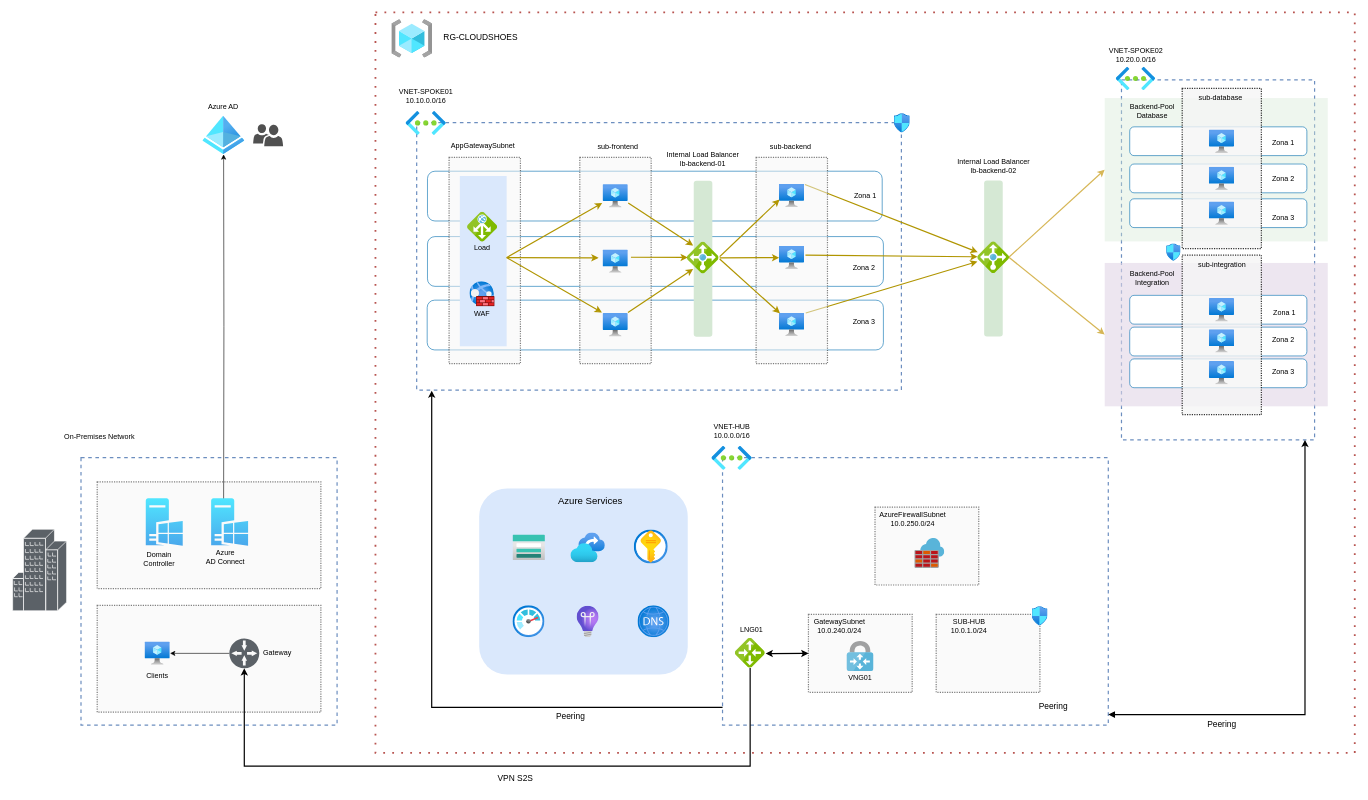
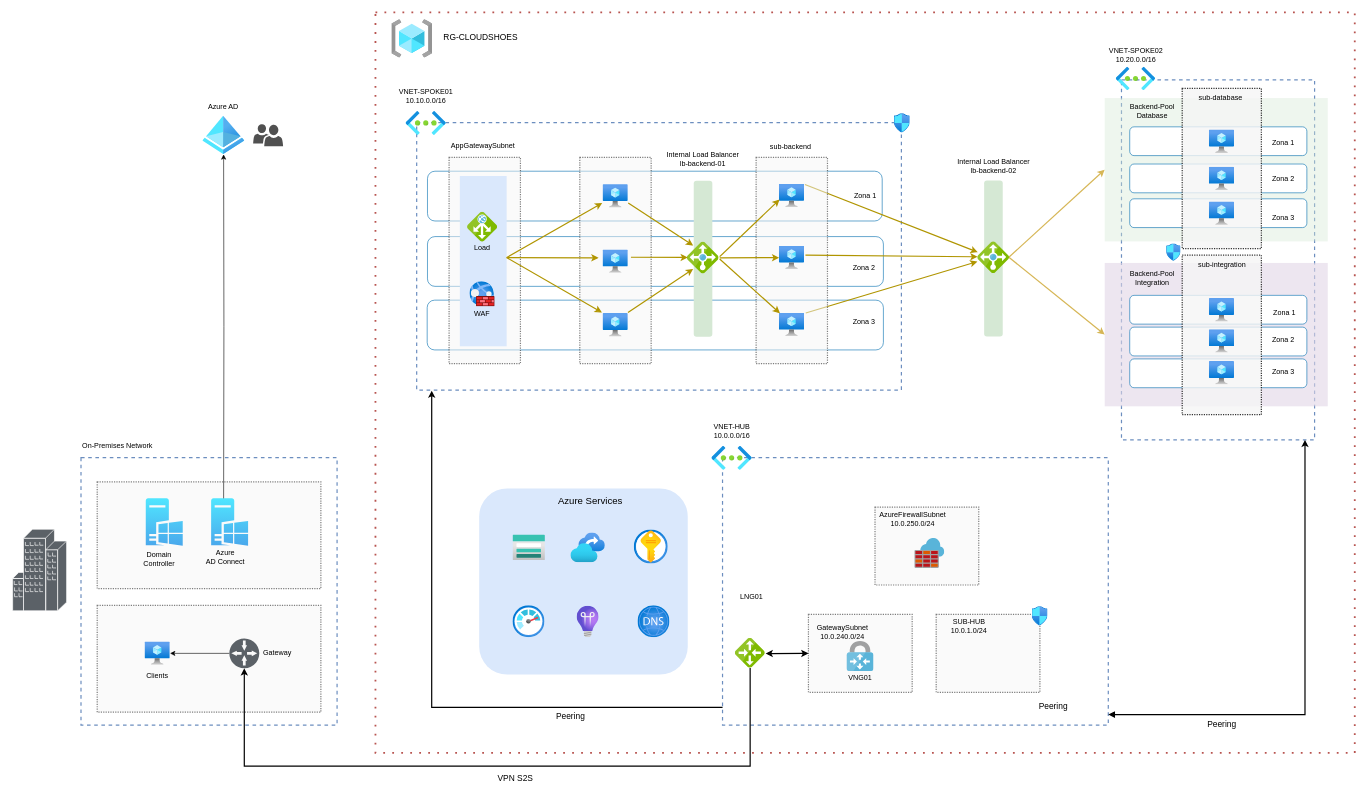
- <mxCell id="75" value="sub-frontend" style="text;html=1;strokeColor=none;fillColor=none;align=center;verticalAlign=middle;whiteSpace=wrap;rounded=0;" parent="1" vertex="1"><mxGeometry x="974.25" y="232.5" width="110.5" height="23" as="geometry" /></mxCell>
- <mxCell id="34" value="On-Premises Network" style="text;html=1;strokeColor=none;fillColor=none;align=center;verticalAlign=middle;whiteSpace=wrap;rounded=0;" parent="1" vertex="1"><mxGeometry x="104" y="713" width="122" height="30" as="geometry" /></mxCell>
+ <mxCell id="34" value="On-Premises Network" style="text;html=1;strokeColor=none;fillColor=none;align=center;verticalAlign=middle;whiteSpace=wrap;rounded=0;" parent="1" vertex="1"><mxGeometry x="134" y="728" width="122" height="30" as="geometry" /></mxCell>
- <mxCell id="121" value="GatewaySubnet&lt;br&gt;10.0.240.0/24" style="text;html=1;strokeColor=none;fillColor=none;align=center;verticalAlign=middle;whiteSpace=wrap;rounded=0;" parent="117" vertex="1"><mxGeometry x="6.75" y="9" width="89.5" height="19" as="geometry" /></mxCell>
+ <mxCell id="121" value="GatewaySubnet&lt;br&gt;10.0.240.0/24" style="text;html=1;strokeColor=none;fillColor=none;align=center;verticalAlign=middle;whiteSpace=wrap;rounded=0;" parent="117" vertex="1"><mxGeometry x="11.75" y="19" width="89.5" height="19" as="geometry" /></mxCell>
- <mxCell id="33" value="LNG01" style="text;html=1;strokeColor=none;fillColor=none;align=center;verticalAlign=middle;whiteSpace=wrap;rounded=0;" parent="1" vertex="1"><mxGeometry x="1224.75" y="1041" width="55" height="18" as="geometry" /></mxCell>
+ <mxCell id="33" value="LNG01" style="text;html=1;strokeColor=none;fillColor=none;align=center;verticalAlign=middle;whiteSpace=wrap;rounded=0;" parent="1" vertex="1"><mxGeometry x="1224.75" y="986" width="55" height="18" as="geometry" /></mxCell>
